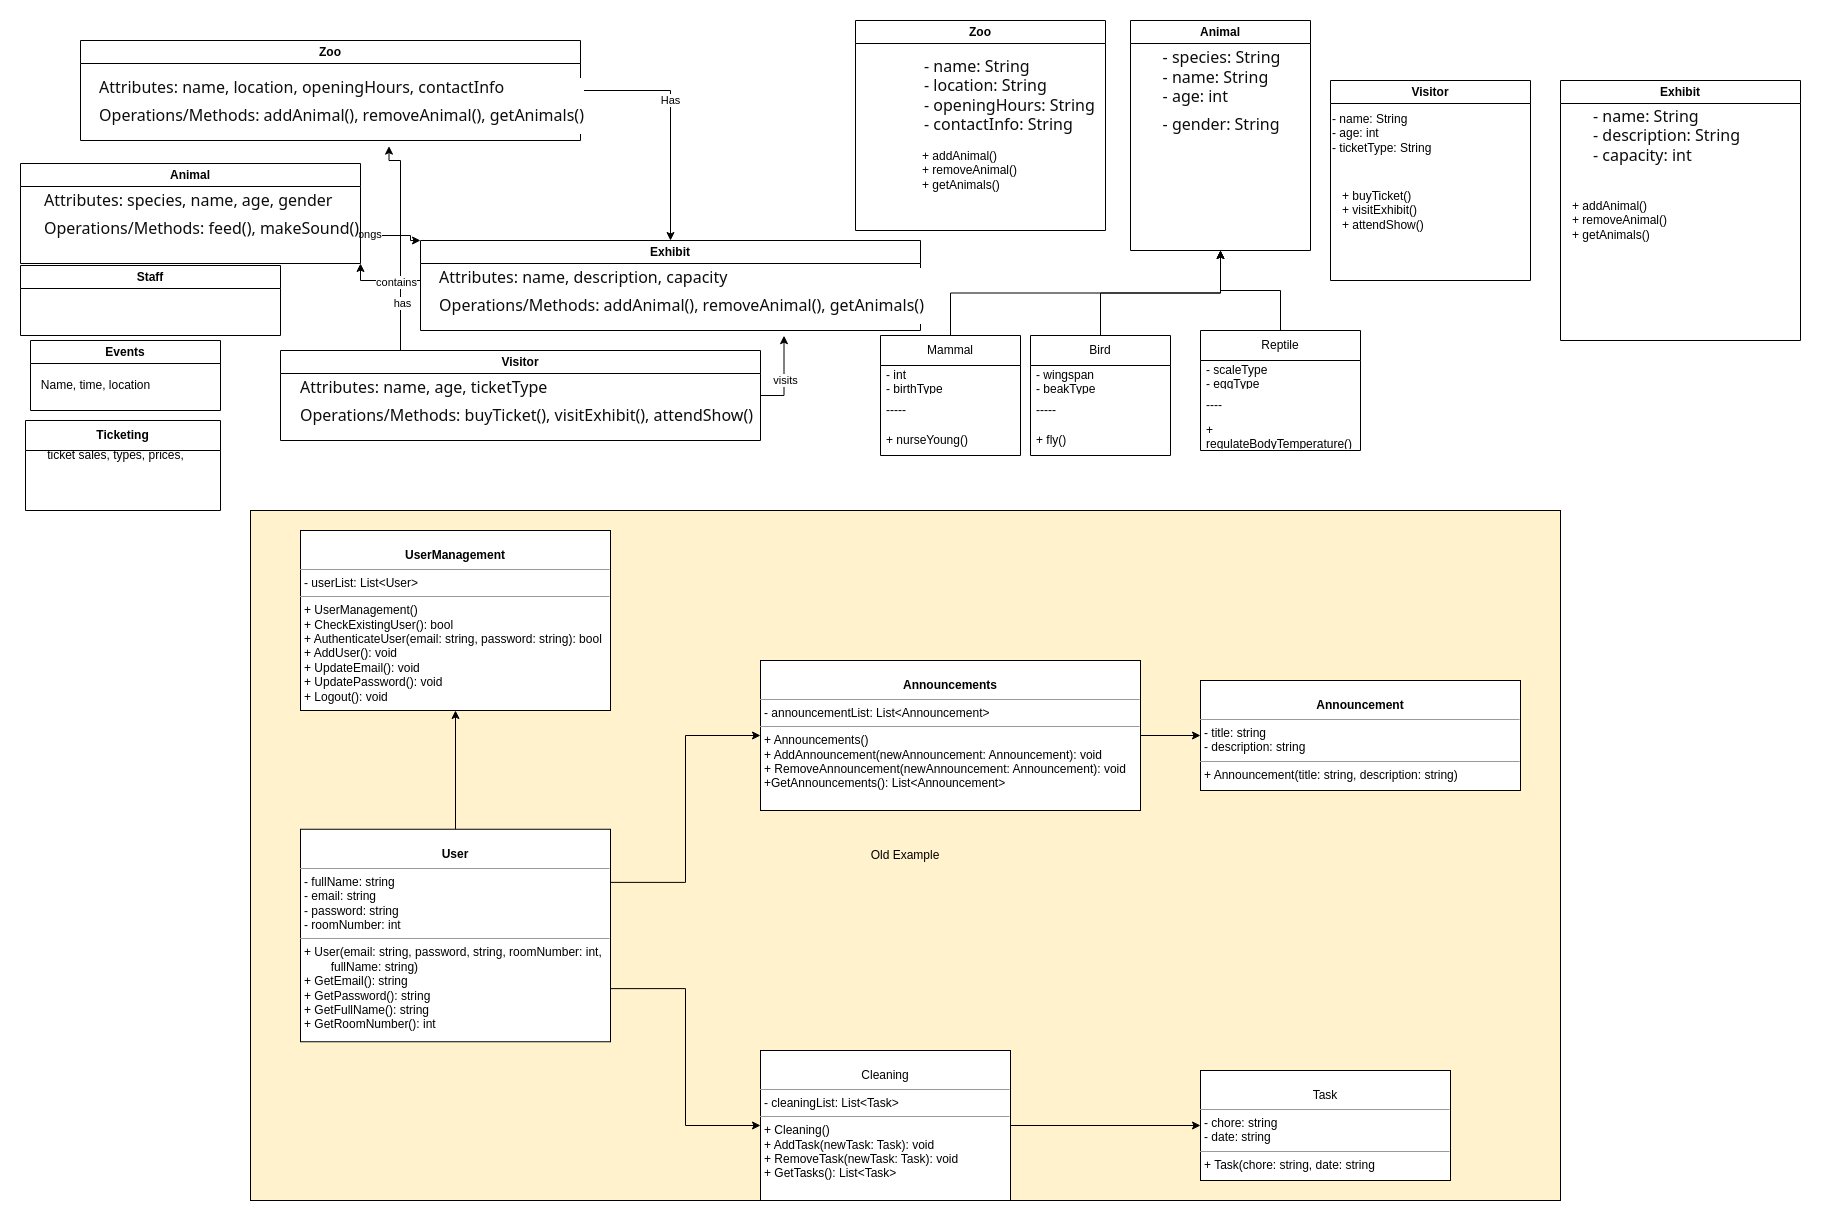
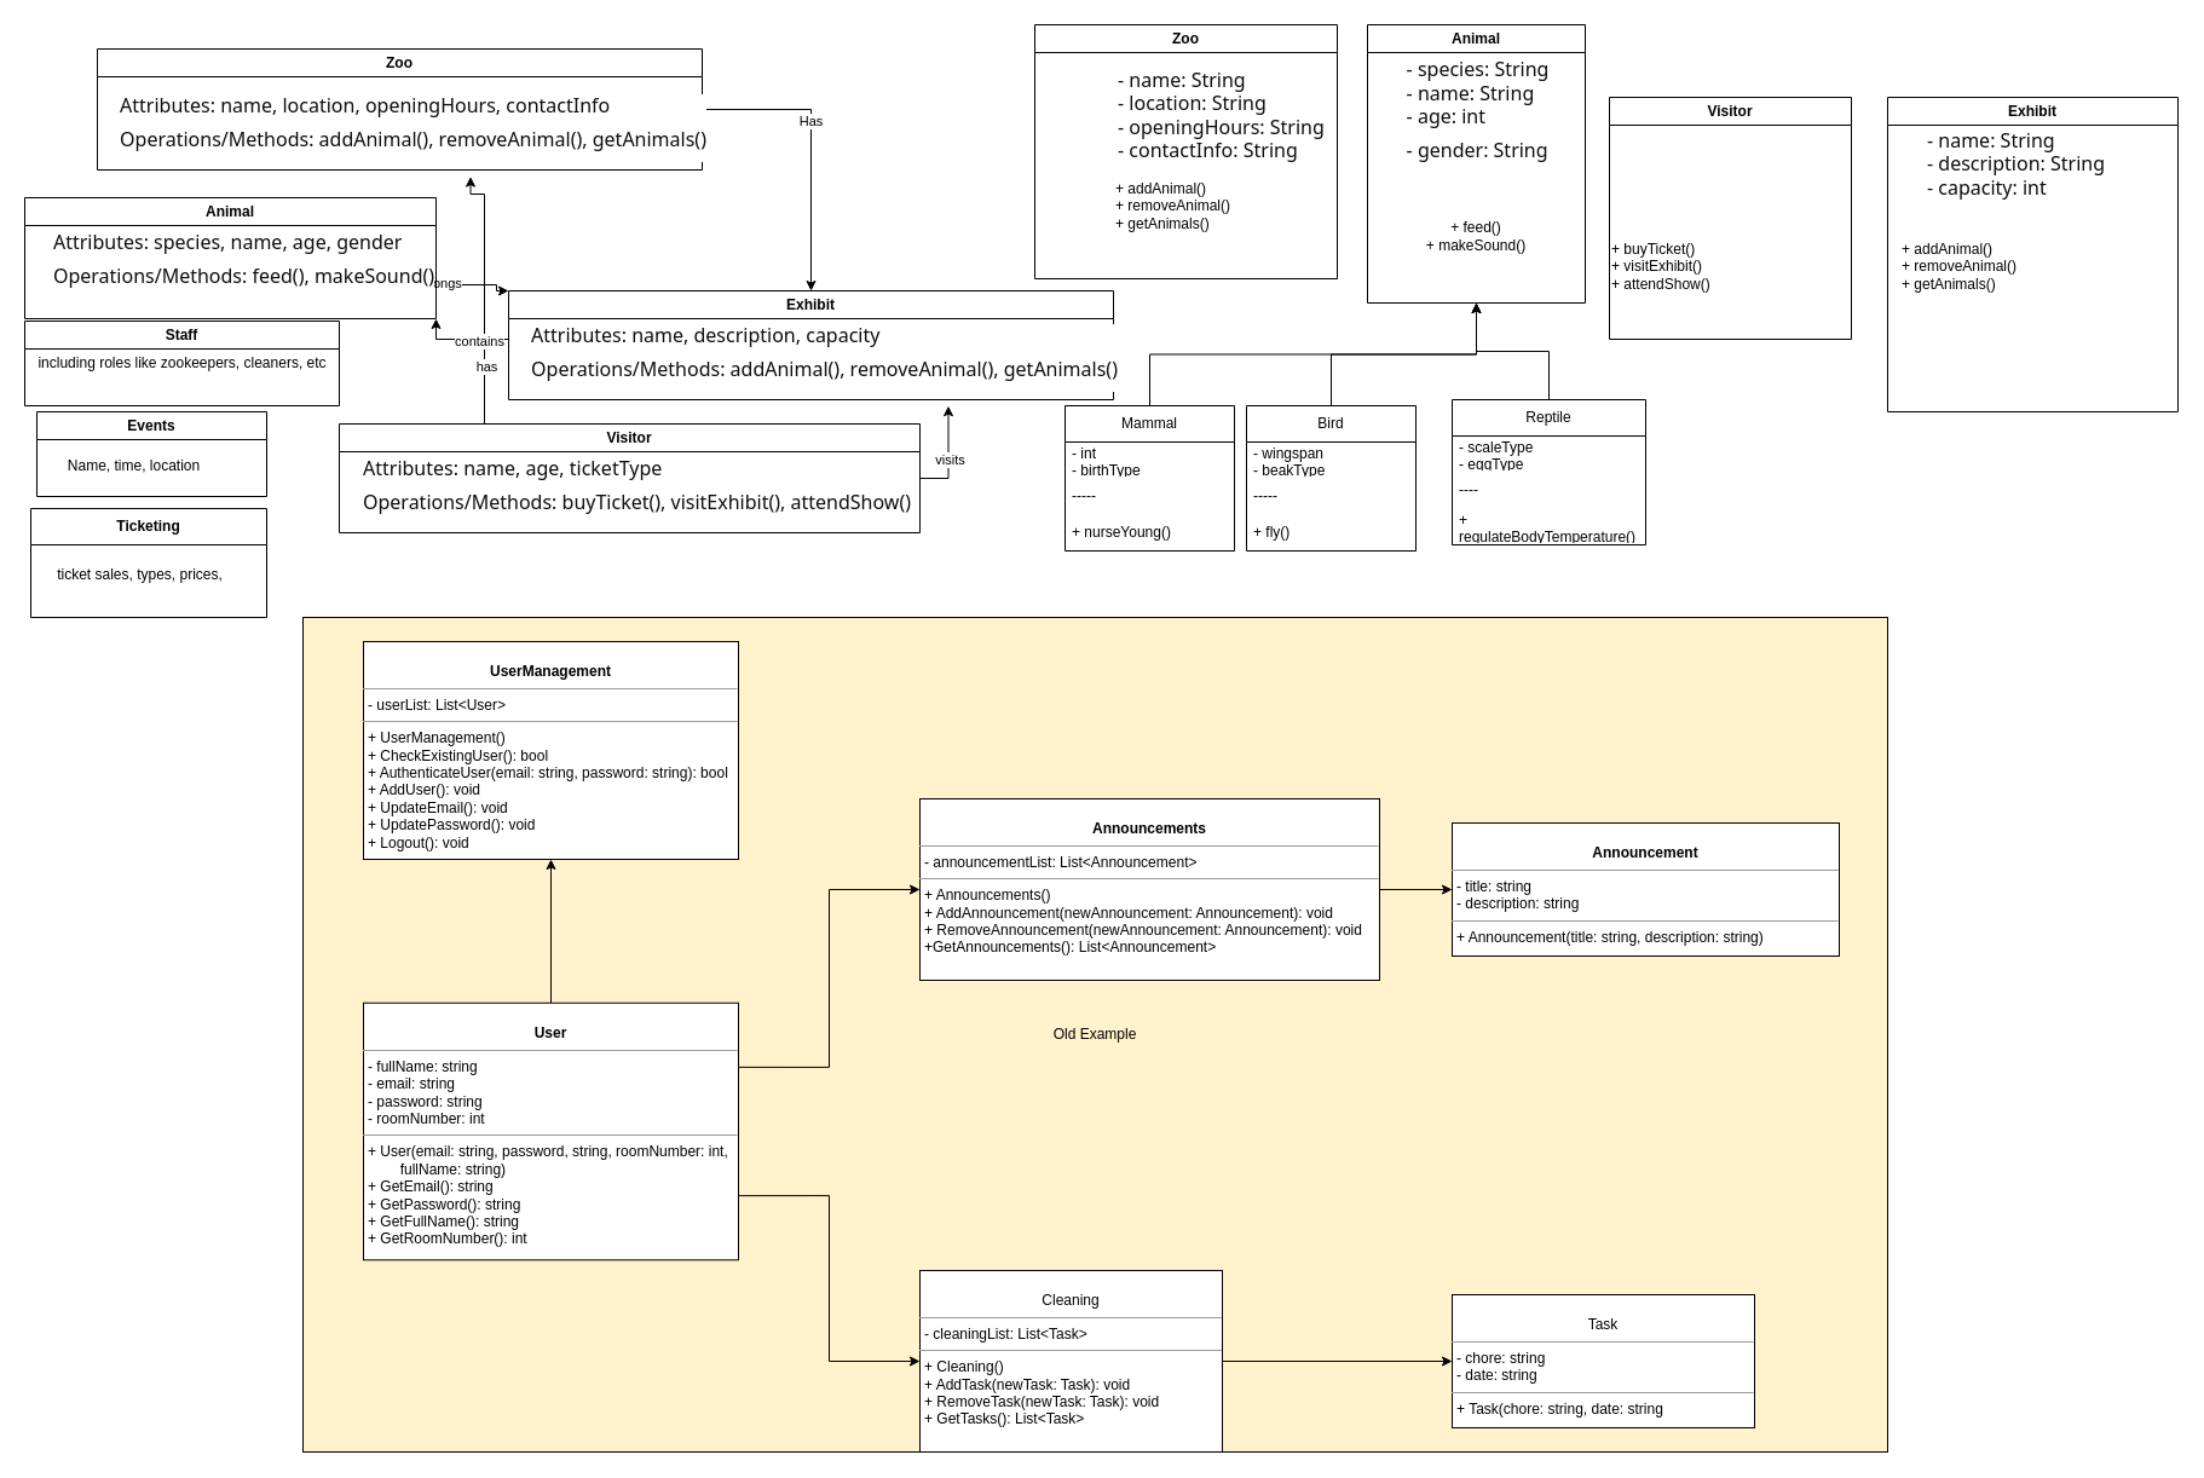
- <mxCell id="49" value="- name: String&lt;br&gt;- age: int&lt;br&gt;- ticketType: String" style="text;html=1;align=left;verticalAlign=middle;resizable=0;points=[];autosize=1;strokeColor=none;fillColor=none;" vertex="1" parent="1"><mxGeometry x="1330" y="103" width="120" height="60" as="geometry" /></mxCell>
+ <mxCell id="43" value="+ feed()&lt;br&gt;+ makeSound()" style="text;html=1;align=center;verticalAlign=middle;whiteSpace=wrap;rounded=0;" vertex="1" parent="41"><mxGeometry x="30" y="130" width="120" height="90" as="geometry" /></mxCell>
- <mxCell id="48" value="+ buyTicket()&lt;br&gt;+ visitExhibit()&lt;br&gt;+ attendShow()" style="text;html=1;align=left;verticalAlign=middle;resizable=0;points=[];autosize=1;strokeColor=none;fillColor=none;" vertex="1" parent="47"><mxGeometry x="10" y="100" width="110" height="60" as="geometry" /></mxCell>
+ <mxCell id="48" value="+ buyTicket()&lt;br&gt;+ visitExhibit()&lt;br&gt;+ attendShow()" style="text;html=1;align=left;verticalAlign=middle;resizable=0;points=[];autosize=1;strokeColor=none;fillColor=none;" vertex="1" parent="47"><mxGeometry y="110" width="110" height="60" as="geometry" /></mxCell>
+ <mxCell id="33" value="including roles like zookeepers, cleaners, etc" style="text;html=1;align=center;verticalAlign=middle;resizable=0;points=[];autosize=1;strokeColor=none;fillColor=none;" vertex="1" parent="32"><mxGeometry y="20" width="260" height="30" as="geometry" /></mxCell>
- <mxCell id="35" value="Name, time, location" style="text;html=1;align=center;verticalAlign=middle;resizable=0;points=[];autosize=1;strokeColor=none;fillColor=none;" vertex="1" parent="34"><mxGeometry y="30" width="130" height="30" as="geometry" /></mxCell>
+ <mxCell id="35" value="Name, time, location" style="text;html=1;align=center;verticalAlign=middle;resizable=0;points=[];autosize=1;strokeColor=none;fillColor=none;" vertex="1" parent="34"><mxGeometry x="15" y="30" width="130" height="30" as="geometry" /></mxCell>
- <mxCell id="37" value=" ticket sales, types, prices," style="text;html=1;align=center;verticalAlign=middle;resizable=0;points=[];autosize=1;strokeColor=none;fillColor=none;" vertex="1" parent="36"><mxGeometry x="10" y="20" width="160" height="30" as="geometry" /></mxCell>
+ <mxCell id="37" value=" ticket sales, types, prices," style="text;html=1;align=center;verticalAlign=middle;resizable=0;points=[];autosize=1;strokeColor=none;fillColor=none;" vertex="1" parent="36"><mxGeometry x="10" y="40" width="160" height="30" as="geometry" /></mxCell>
